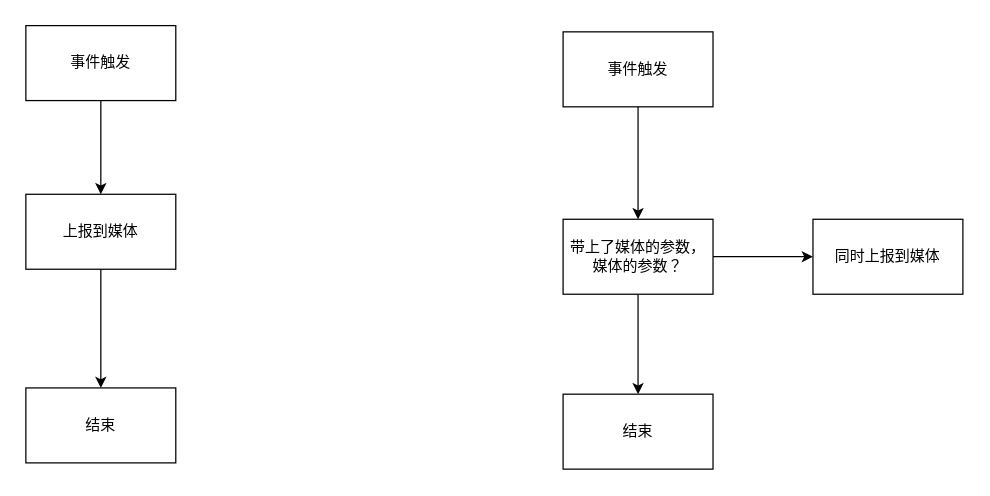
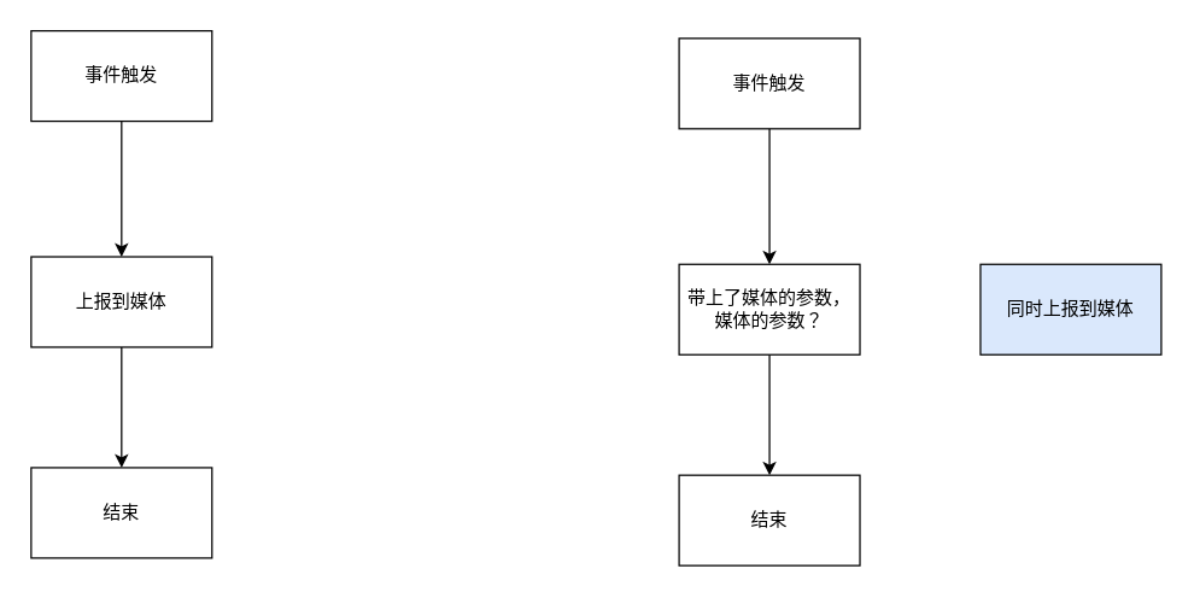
- <mxCell id="3" value="上报到媒体" style="rounded=0;whiteSpace=wrap;html=1;" vertex="1" parent="1"><mxGeometry x="20" y="155" width="120" height="60" as="geometry" /></mxCell>
+ <mxCell id="3" value="上报到媒体" style="rounded=0;whiteSpace=wrap;html=1;" vertex="1" parent="1"><mxGeometry x="20" y="170" width="120" height="60" as="geometry" /></mxCell>
- <mxCell id="7" style="edgeStyle=orthogonalEdgeStyle;rounded=0;orthogonalLoop=1;jettySize=auto;html=1;" edge="1" parent="1" source="9" target="12"><mxGeometry relative="1" as="geometry" /></mxCell>
- <mxCell id="12" value="同时上报到媒体" style="rounded=0;whiteSpace=wrap;html=1;" vertex="1" parent="1"><mxGeometry x="650" y="175" width="120" height="60" as="geometry" /></mxCell>
+ <mxCell id="12" value="同时上报到媒体" style="rounded=0;whiteSpace=wrap;html=1;fillColor=#dae8fc;" vertex="1" parent="1"><mxGeometry x="650" y="175" width="120" height="60" as="geometry" /></mxCell>
